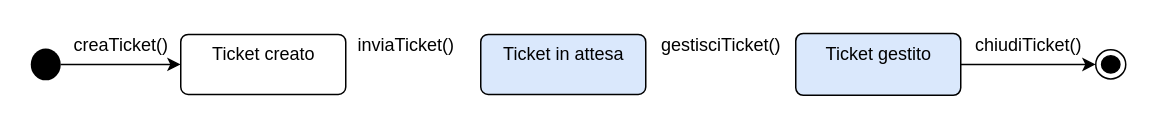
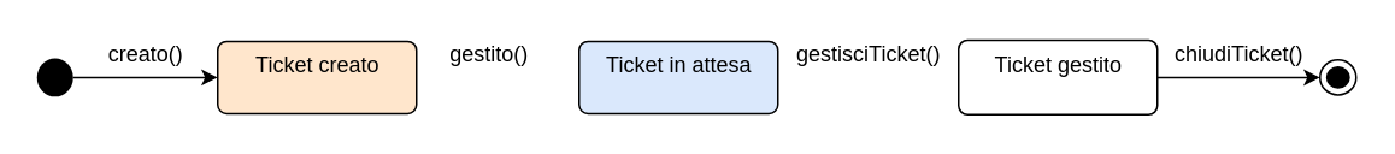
- <mxCell id="6" value="creaTicket()" style="text;html=1;align=center;verticalAlign=middle;resizable=0;points=[];autosize=1;" vertex="1" parent="1"><mxGeometry x="40" y="20.38" width="80" height="20" as="geometry" /></mxCell>
+ <mxCell id="6" value="creato()" style="text;html=1;align=center;verticalAlign=middle;resizable=0;points=[];autosize=1;" vertex="1" parent="1"><mxGeometry x="40" y="20.38" width="80" height="20" as="geometry" /></mxCell>
- <mxCell id="7" value="inviaTicket()" style="text;html=1;align=center;verticalAlign=middle;resizable=0;points=[];autosize=1;" vertex="1" parent="1"><mxGeometry x="230" y="20.38" width="80" height="20" as="geometry" /></mxCell>
+ <mxCell id="7" value="gestito()" style="text;html=1;align=center;verticalAlign=middle;resizable=0;points=[];autosize=1;" vertex="1" parent="1"><mxGeometry x="230" y="20.38" width="80" height="20" as="geometry" /></mxCell>
- <mxCell id="4" value="Ticket creato" style="html=1;align=center;verticalAlign=top;rounded=1;absoluteArcSize=1;arcSize=10;dashed=0;" vertex="1" parent="1"><mxGeometry x="120" y="22.26" width="110" height="40" as="geometry" /></mxCell>
+ <mxCell id="4" value="Ticket creato" style="html=1;align=center;verticalAlign=top;rounded=1;absoluteArcSize=1;arcSize=10;dashed=0;fillColor=#ffe6cc;" vertex="1" parent="1"><mxGeometry x="120" y="22.26" width="110" height="40" as="geometry" /></mxCell>
- <mxCell id="9" value="Ticket gestito" style="html=1;align=center;verticalAlign=top;rounded=1;absoluteArcSize=1;arcSize=10;dashed=0;fillColor=#dae8fc;" vertex="1" parent="1"><mxGeometry x="530" y="21.63" width="110" height="41.25" as="geometry" /></mxCell>
+ <mxCell id="9" value="Ticket gestito" style="html=1;align=center;verticalAlign=top;rounded=1;absoluteArcSize=1;arcSize=10;dashed=0;" vertex="1" parent="1"><mxGeometry x="530" y="21.63" width="110" height="41.25" as="geometry" /></mxCell>
